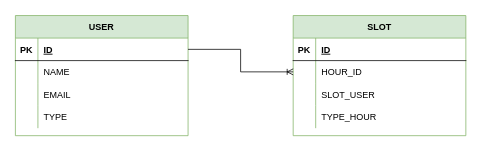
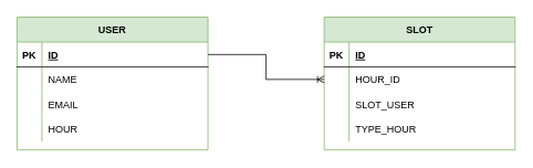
- <mxCell id="27" value="TYPE" style="shape=partialRectangle;connectable=0;fillColor=none;top=0;left=0;bottom=0;right=0;align=left;spacingLeft=6;overflow=hidden;fontSize=12;strokeColor=default;" parent="25" vertex="1"><mxGeometry x="30" width="200" height="30" as="geometry"><mxRectangle width="200" height="30" as="alternateBounds" /></mxGeometry></mxCell>
+ <mxCell id="27" value="HOUR" style="shape=partialRectangle;connectable=0;fillColor=none;top=0;left=0;bottom=0;right=0;align=left;spacingLeft=6;overflow=hidden;fontSize=12;strokeColor=default;" parent="25" vertex="1"><mxGeometry x="30" width="200" height="30" as="geometry"><mxRectangle width="200" height="30" as="alternateBounds" /></mxGeometry></mxCell>
